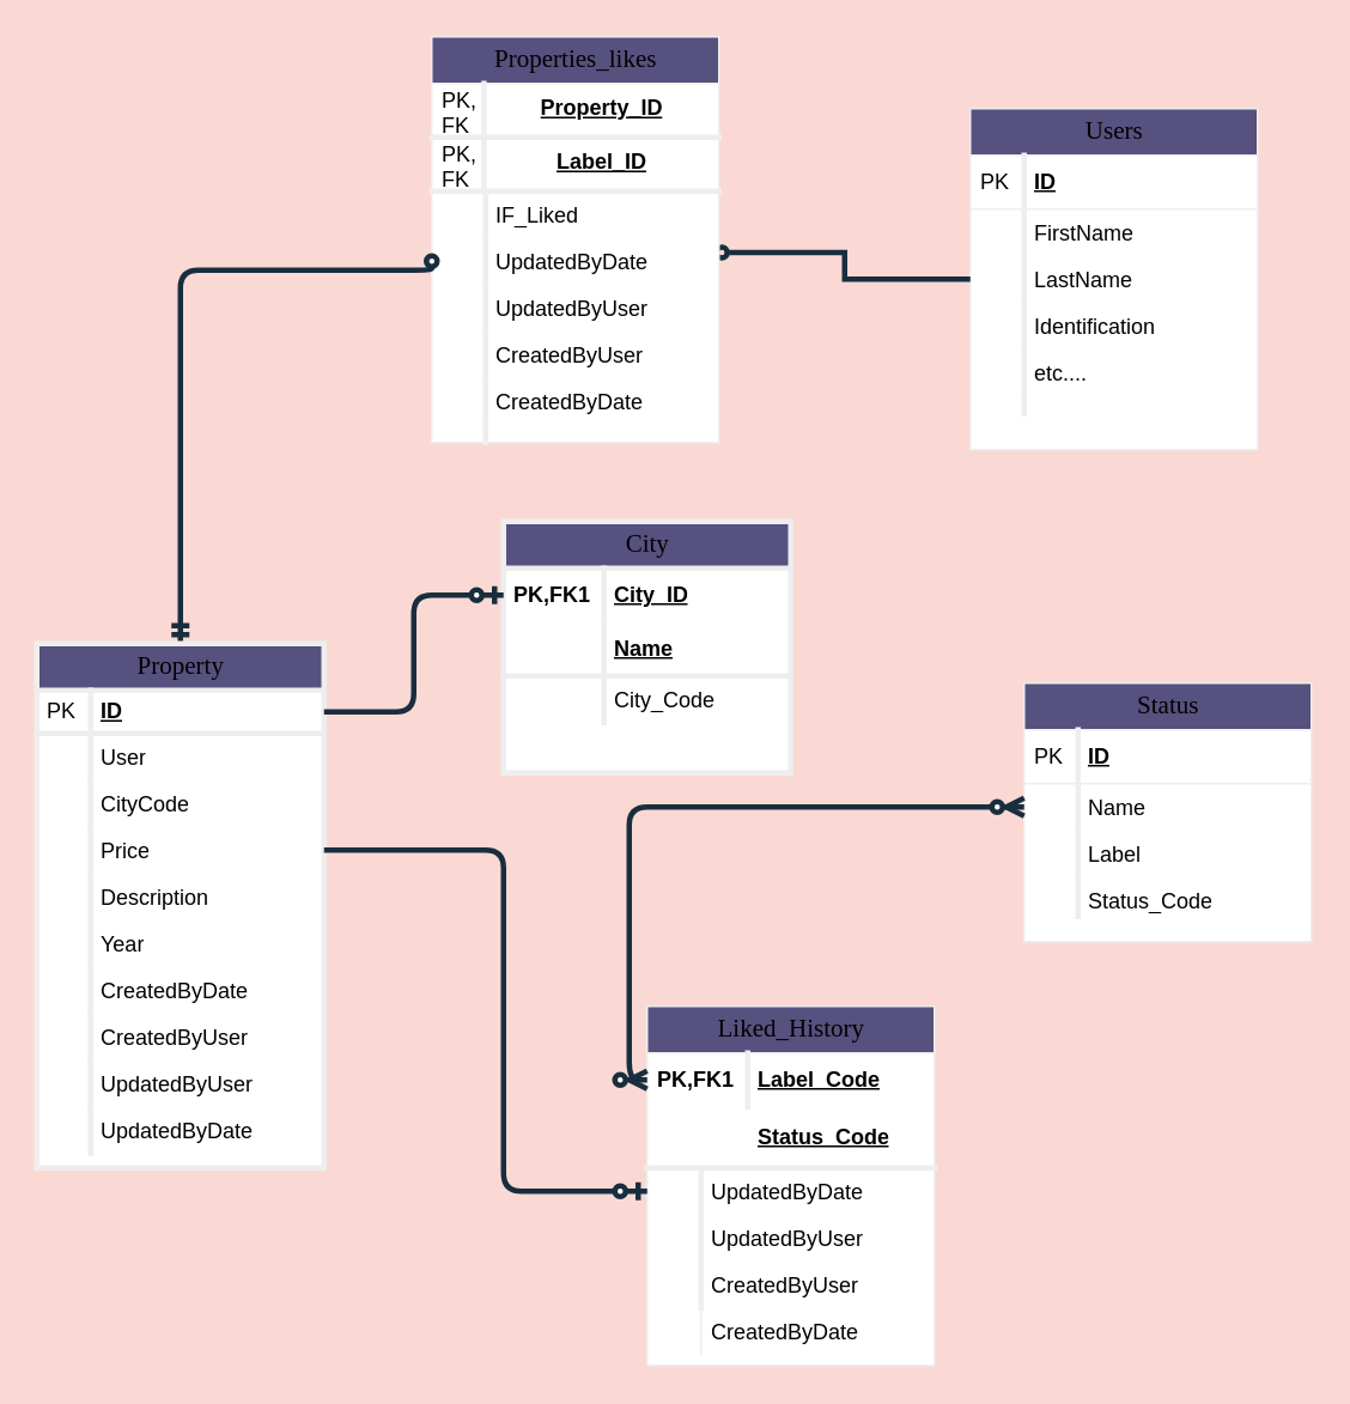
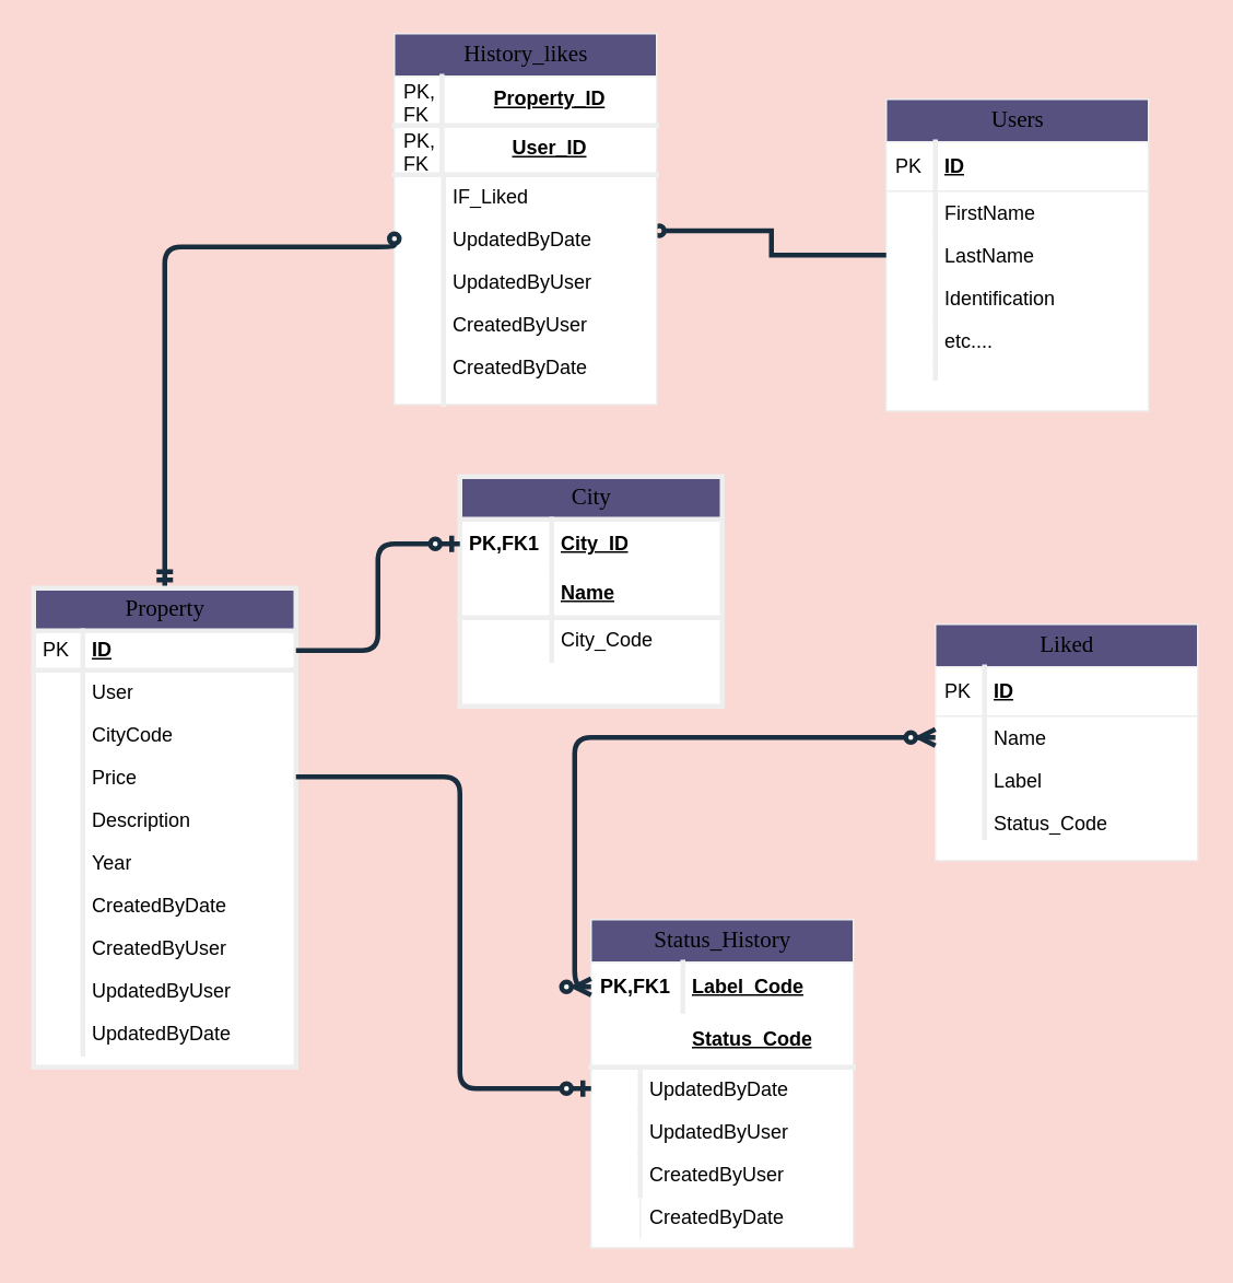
- <mxCell id="32" value="Properties_likes" style="swimlane;html=1;fontStyle=0;childLayout=stackLayout;horizontal=1;startSize=26;fillColor=#56517E;horizontalStack=0;resizeParent=1;resizeLast=0;collapsible=1;marginBottom=0;swimlaneFillColor=#ffffff;align=center;rounded=0;shadow=0;comic=0;labelBackgroundColor=none;strokeWidth=1;fontFamily=Verdana;fontSize=14;strokeColor=#EEEEEE;fontColor=#000000;" vertex="1" parent="1"><mxGeometry x="240" y="20" width="160" height="226" as="geometry" /></mxCell>
+ <mxCell id="32" value="History_likes" style="swimlane;html=1;fontStyle=0;childLayout=stackLayout;horizontal=1;startSize=26;fillColor=#56517E;horizontalStack=0;resizeParent=1;resizeLast=0;collapsible=1;marginBottom=0;swimlaneFillColor=#ffffff;align=center;rounded=0;shadow=0;comic=0;labelBackgroundColor=none;strokeWidth=1;fontFamily=Verdana;fontSize=14;strokeColor=#EEEEEE;fontColor=#000000;" vertex="1" parent="1"><mxGeometry x="240" y="20" width="160" height="226" as="geometry" /></mxCell>
- <mxCell id="35" value="Label_ID" style="shape=partialRectangle;top=0;left=0;right=0;bottom=1;html=1;align=center;verticalAlign=top;fillColor=none;spacingLeft=34;spacingRight=4;whiteSpace=wrap;overflow=hidden;rotatable=0;points=[[0,0.5],[1,0.5]];portConstraint=eastwest;dropTarget=0;fontStyle=5;strokeColor=#EEEEEE;fontColor=#000000;strokeWidth=3;" vertex="1" parent="32"><mxGeometry y="56" width="160" height="30" as="geometry" /></mxCell>
+ <mxCell id="35" value="User_ID" style="shape=partialRectangle;top=0;left=0;right=0;bottom=1;html=1;align=center;verticalAlign=top;fillColor=none;spacingLeft=34;spacingRight=4;whiteSpace=wrap;overflow=hidden;rotatable=0;points=[[0,0.5],[1,0.5]];portConstraint=eastwest;dropTarget=0;fontStyle=5;strokeColor=#EEEEEE;fontColor=#000000;strokeWidth=3;" vertex="1" parent="32"><mxGeometry y="56" width="160" height="30" as="geometry" /></mxCell>
- <mxCell id="23" value="Status" style="swimlane;html=1;fontStyle=0;childLayout=stackLayout;horizontal=1;startSize=26;fillColor=#56517E;horizontalStack=0;resizeParent=1;resizeLast=0;collapsible=1;marginBottom=0;swimlaneFillColor=#ffffff;align=center;rounded=0;shadow=0;comic=0;labelBackgroundColor=none;strokeWidth=1;fontFamily=Verdana;fontSize=14;strokeColor=#EEEEEE;fontColor=#000000;" vertex="1" parent="1"><mxGeometry x="570" y="380" width="160" height="144" as="geometry" /></mxCell>
+ <mxCell id="23" value="Liked" style="swimlane;html=1;fontStyle=0;childLayout=stackLayout;horizontal=1;startSize=26;fillColor=#56517E;horizontalStack=0;resizeParent=1;resizeLast=0;collapsible=1;marginBottom=0;swimlaneFillColor=#ffffff;align=center;rounded=0;shadow=0;comic=0;labelBackgroundColor=none;strokeWidth=1;fontFamily=Verdana;fontSize=14;strokeColor=#EEEEEE;fontColor=#000000;" vertex="1" parent="1"><mxGeometry x="570" y="380" width="160" height="144" as="geometry" /></mxCell>
- <mxCell id="49" value="Liked_History" style="swimlane;html=1;fontStyle=0;childLayout=stackLayout;horizontal=1;startSize=26;fillColor=#56517E;horizontalStack=0;resizeParent=1;resizeLast=0;collapsible=1;marginBottom=0;swimlaneFillColor=#ffffff;align=center;rounded=0;shadow=0;comic=0;labelBackgroundColor=none;strokeWidth=1;fontFamily=Verdana;fontSize=14;strokeColor=#EEEEEE;fontColor=#000000;" vertex="1" parent="1"><mxGeometry x="360" y="560" width="160" height="200" as="geometry" /></mxCell>
+ <mxCell id="49" value="Status_History" style="swimlane;html=1;fontStyle=0;childLayout=stackLayout;horizontal=1;startSize=26;fillColor=#56517E;horizontalStack=0;resizeParent=1;resizeLast=0;collapsible=1;marginBottom=0;swimlaneFillColor=#ffffff;align=center;rounded=0;shadow=0;comic=0;labelBackgroundColor=none;strokeWidth=1;fontFamily=Verdana;fontSize=14;strokeColor=#EEEEEE;fontColor=#000000;" vertex="1" parent="1"><mxGeometry x="360" y="560" width="160" height="200" as="geometry" /></mxCell>
